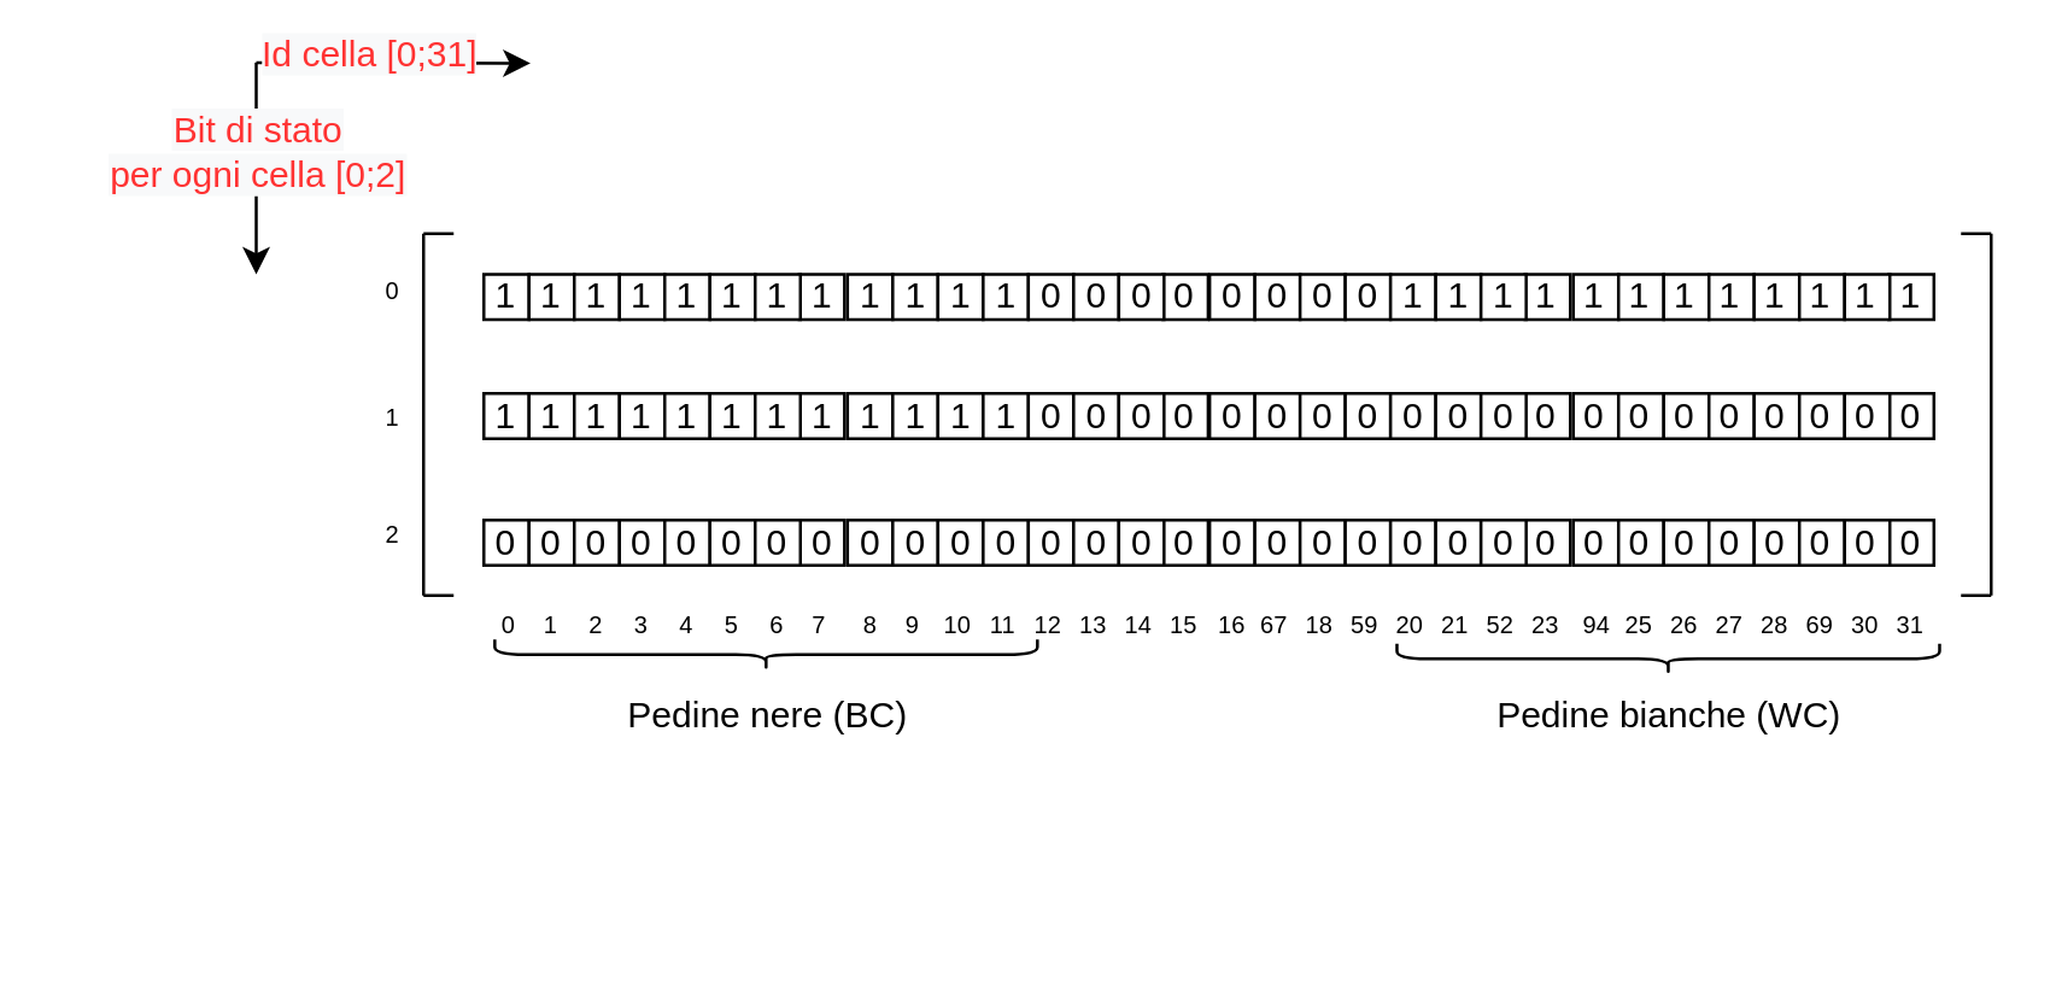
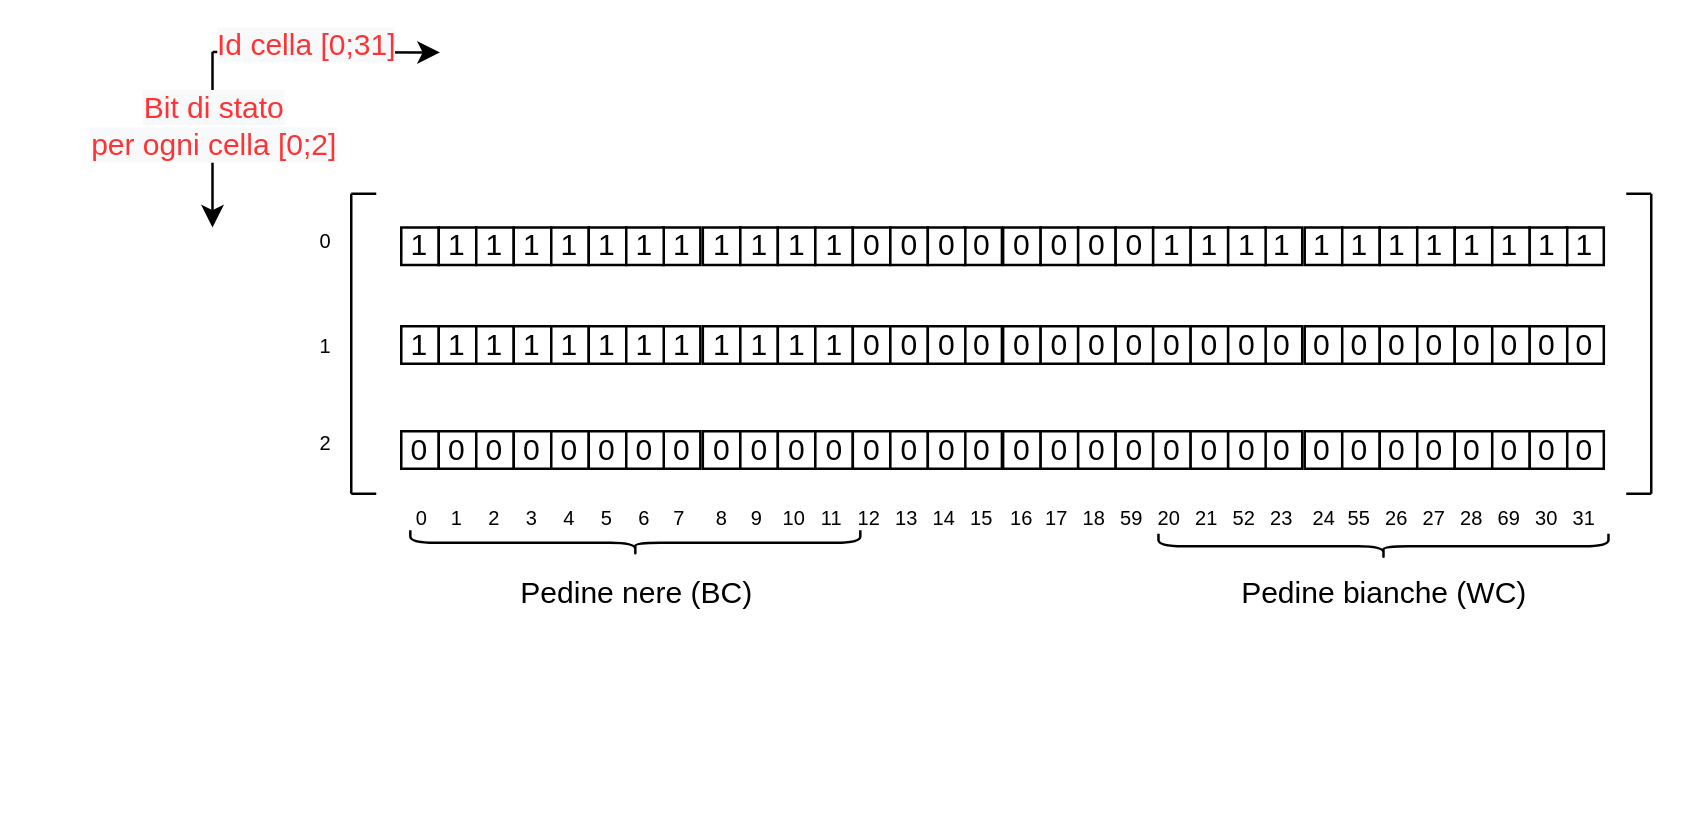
- <mxCell id="30" value="67" style="text;html=1;resizable=0;autosize=1;align=center;verticalAlign=middle;points=[];fillColor=none;strokeColor=none;rounded=0;fontSize=8;container=0;" parent="2" vertex="1"><mxGeometry x="392.26" y="176.74" width="20" height="20" as="geometry" /></mxCell>
+ <mxCell id="30" value="17" style="text;html=1;resizable=0;autosize=1;align=center;verticalAlign=middle;points=[];fillColor=none;strokeColor=none;rounded=0;fontSize=8;container=0;" parent="2" vertex="1"><mxGeometry x="392.26" y="176.74" width="20" height="20" as="geometry" /></mxCell>
- <mxCell id="37" value="94" style="text;html=1;resizable=0;autosize=1;align=center;verticalAlign=middle;points=[];fillColor=none;strokeColor=none;rounded=0;fontSize=8;container=0;" parent="2" vertex="1"><mxGeometry x="498.89" y="176.74" width="20" height="20" as="geometry" /></mxCell>
+ <mxCell id="37" value="24" style="text;html=1;resizable=0;autosize=1;align=center;verticalAlign=middle;points=[];fillColor=none;strokeColor=none;rounded=0;fontSize=8;container=0;" parent="2" vertex="1"><mxGeometry x="498.89" y="176.74" width="20" height="20" as="geometry" /></mxCell>
- <mxCell id="38" value="25" style="text;html=1;resizable=0;autosize=1;align=center;verticalAlign=middle;points=[];fillColor=none;strokeColor=none;rounded=0;fontSize=8;container=0;" parent="2" vertex="1"><mxGeometry x="512.89" y="176.74" width="20" height="20" as="geometry" /></mxCell>
+ <mxCell id="38" value="55" style="text;html=1;resizable=0;autosize=1;align=center;verticalAlign=middle;points=[];fillColor=none;strokeColor=none;rounded=0;fontSize=8;container=0;" parent="2" vertex="1"><mxGeometry x="512.89" y="176.74" width="20" height="20" as="geometry" /></mxCell>
